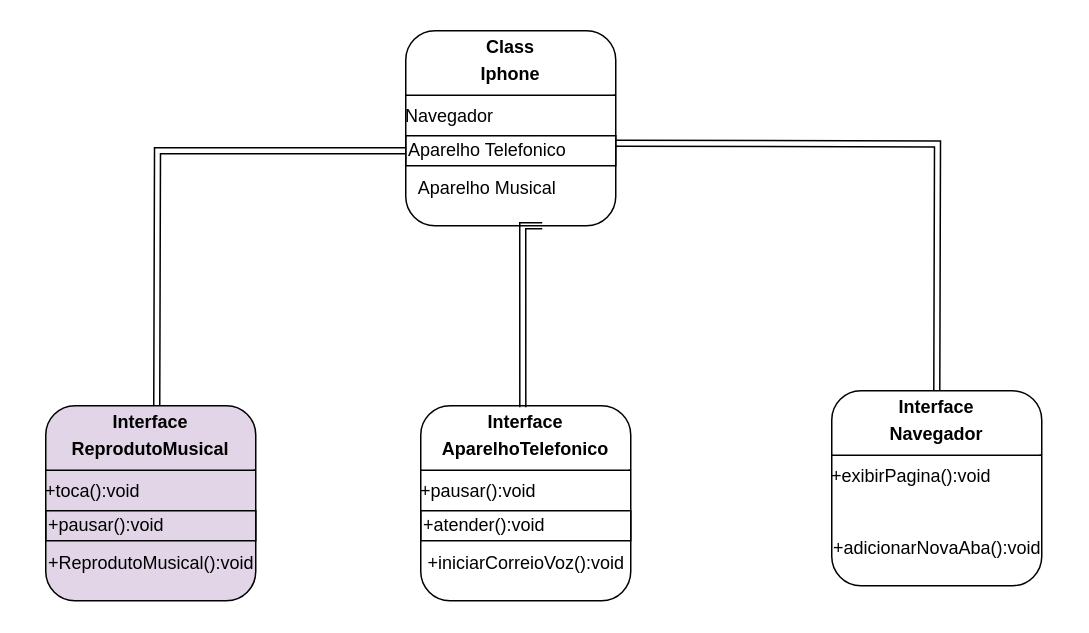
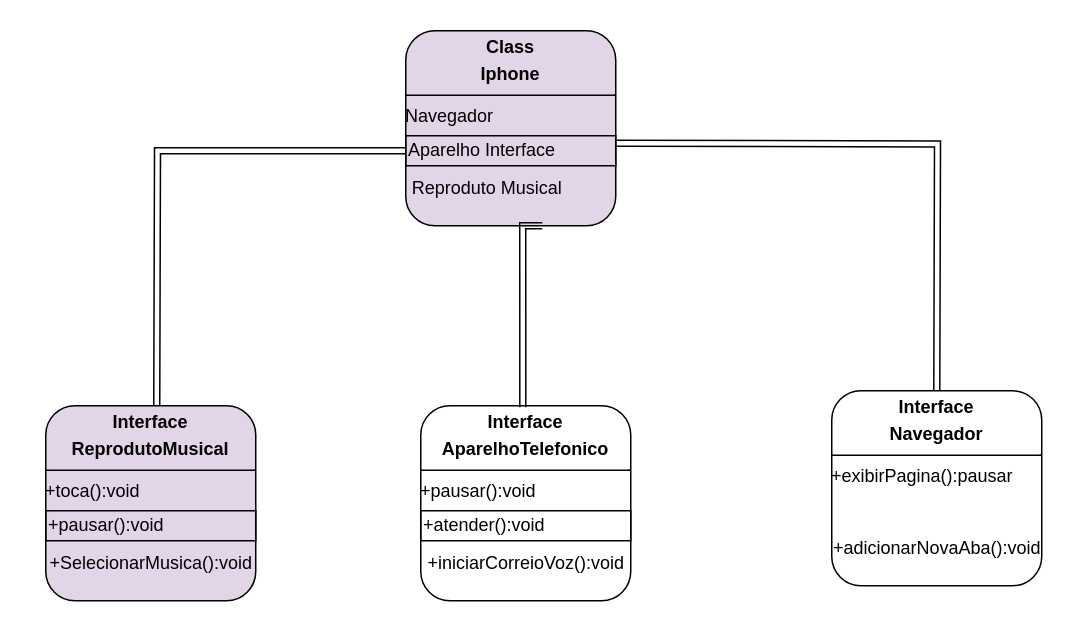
- <mxCell id="3" value="&lt;p style=&quot;margin:0px;margin-top:4px;text-align:center;&quot;&gt;&lt;b&gt;Class&lt;/b&gt;&lt;/p&gt;&lt;p style=&quot;margin:0px;margin-top:4px;text-align:center;&quot;&gt;&lt;b&gt;Iphone&lt;/b&gt;&lt;/p&gt;&lt;hr size=&quot;1&quot; style=&quot;border-style:solid;&quot;&gt;&lt;div style=&quot;height:2px;&quot;&gt;Navegador&lt;/div&gt;" style="verticalAlign=top;align=left;overflow=fill;html=1;whiteSpace=wrap;rounded=1;" vertex="1" parent="1"><mxGeometry x="270" y="20" width="140" height="130" as="geometry" /></mxCell>
+ <mxCell id="3" value="&lt;p style=&quot;margin:0px;margin-top:4px;text-align:center;&quot;&gt;&lt;b&gt;Class&lt;/b&gt;&lt;/p&gt;&lt;p style=&quot;margin:0px;margin-top:4px;text-align:center;&quot;&gt;&lt;b&gt;Iphone&lt;/b&gt;&lt;/p&gt;&lt;hr size=&quot;1&quot; style=&quot;border-style:solid;&quot;&gt;&lt;div style=&quot;height:2px;&quot;&gt;Navegador&lt;/div&gt;" style="verticalAlign=top;align=left;overflow=fill;html=1;whiteSpace=wrap;rounded=1;fillColor=#e1d5e7;" vertex="1" parent="1"><mxGeometry x="270" y="20" width="140" height="130" as="geometry" /></mxCell>
- <mxCell id="5" value="Aparelho Telefonico" style="text;strokeColor=default;align=left;fillColor=none;html=1;verticalAlign=middle;whiteSpace=wrap;rounded=0;" vertex="1" parent="1"><mxGeometry x="270" y="90" width="140" height="20" as="geometry" /></mxCell>
+ <mxCell id="5" value="Aparelho Interface" style="text;strokeColor=default;align=left;fillColor=none;html=1;verticalAlign=middle;whiteSpace=wrap;rounded=0;" vertex="1" parent="1"><mxGeometry x="270" y="90" width="140" height="20" as="geometry" /></mxCell>
- <mxCell id="6" value="Aparelho Musical" style="text;html=1;align=center;verticalAlign=middle;resizable=0;points=[];autosize=1;strokeColor=none;fillColor=none;" vertex="1" parent="1"><mxGeometry x="264" y="110" width="120" height="30" as="geometry" /></mxCell>
+ <mxCell id="6" value="Reproduto Musical" style="text;html=1;align=center;verticalAlign=middle;resizable=0;points=[];autosize=1;strokeColor=none;fillColor=none;" vertex="1" parent="1"><mxGeometry x="264" y="110" width="120" height="30" as="geometry" /></mxCell>
- <mxCell id="13" value="&lt;p style=&quot;margin:0px;margin-top:4px;text-align:center;&quot;&gt;&lt;b&gt;Interface&lt;/b&gt;&lt;/p&gt;&lt;p style=&quot;margin:0px;margin-top:4px;text-align:center;&quot;&gt;&lt;b&gt;Navegador&lt;/b&gt;&lt;/p&gt;&lt;hr size=&quot;1&quot; style=&quot;border-style:solid;&quot;&gt;&lt;div style=&quot;height:2px;&quot;&gt;+exibirPagina():void&lt;span style=&quot;white-space: pre;&quot;&gt;&#09;&lt;/span&gt;&lt;span style=&quot;white-space: pre;&quot;&gt;&#09;&lt;/span&gt;&lt;/div&gt;" style="verticalAlign=top;align=left;overflow=fill;html=1;whiteSpace=wrap;rounded=1;" vertex="1" parent="1"><mxGeometry x="554" y="260" width="140" height="130" as="geometry" /></mxCell>
+ <mxCell id="13" value="&lt;p style=&quot;margin:0px;margin-top:4px;text-align:center;&quot;&gt;&lt;b&gt;Interface&lt;/b&gt;&lt;/p&gt;&lt;p style=&quot;margin:0px;margin-top:4px;text-align:center;&quot;&gt;&lt;b&gt;Navegador&lt;/b&gt;&lt;/p&gt;&lt;hr size=&quot;1&quot; style=&quot;border-style:solid;&quot;&gt;&lt;div style=&quot;height:2px;&quot;&gt;+exibirPagina():pausar&lt;span style=&quot;white-space: pre;&quot;&gt;&#09;&lt;/span&gt;&lt;span style=&quot;white-space: pre;&quot;&gt;&#09;&lt;/span&gt;&lt;/div&gt;" style="verticalAlign=top;align=left;overflow=fill;html=1;whiteSpace=wrap;rounded=1;" vertex="1" parent="1"><mxGeometry x="554" y="260" width="140" height="130" as="geometry" /></mxCell>
- <mxCell id="9" value="+ReprodutoMusical():void" style="text;html=1;align=center;verticalAlign=middle;resizable=0;points=[];autosize=1;strokeColor=none;fillColor=none;" vertex="1" parent="1"><mxGeometry x="20" y="360" width="160" height="30" as="geometry" /></mxCell>
+ <mxCell id="9" value="+SelecionarMusica():void" style="text;html=1;align=center;verticalAlign=middle;resizable=0;points=[];autosize=1;strokeColor=none;fillColor=none;" vertex="1" parent="1"><mxGeometry x="20" y="360" width="160" height="30" as="geometry" /></mxCell>
